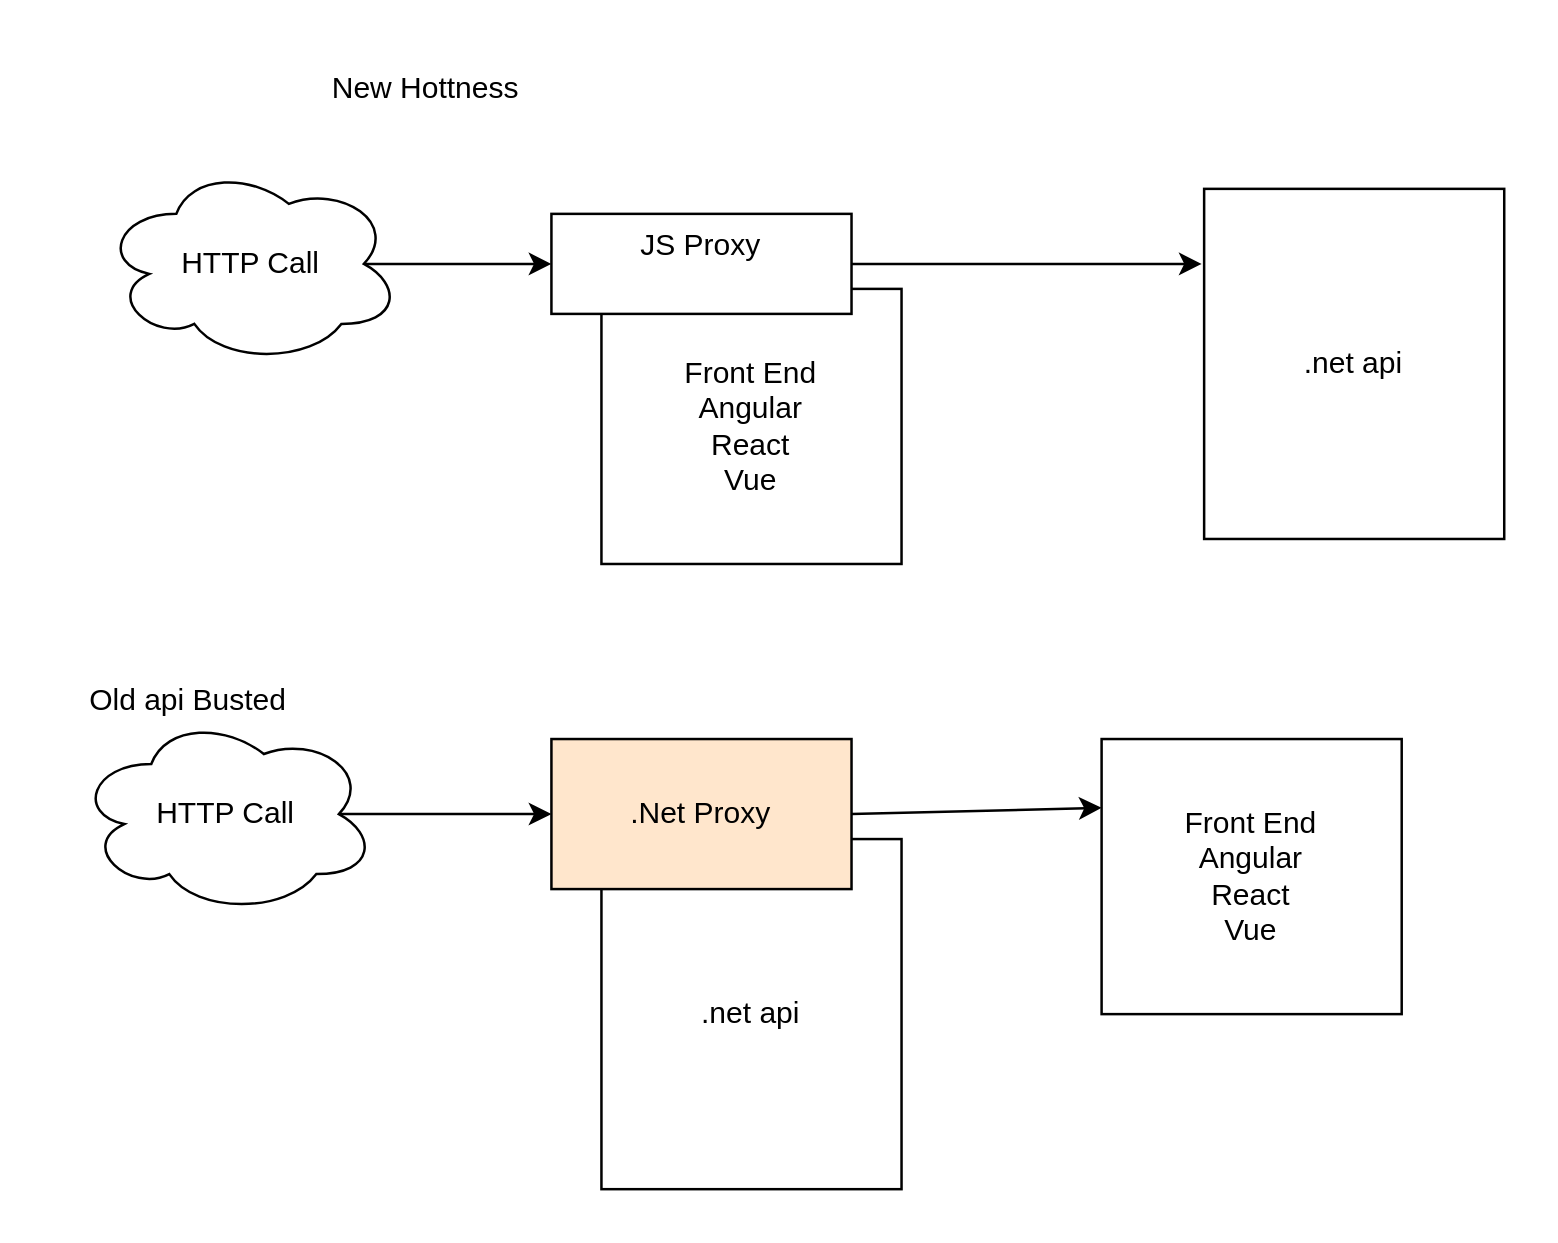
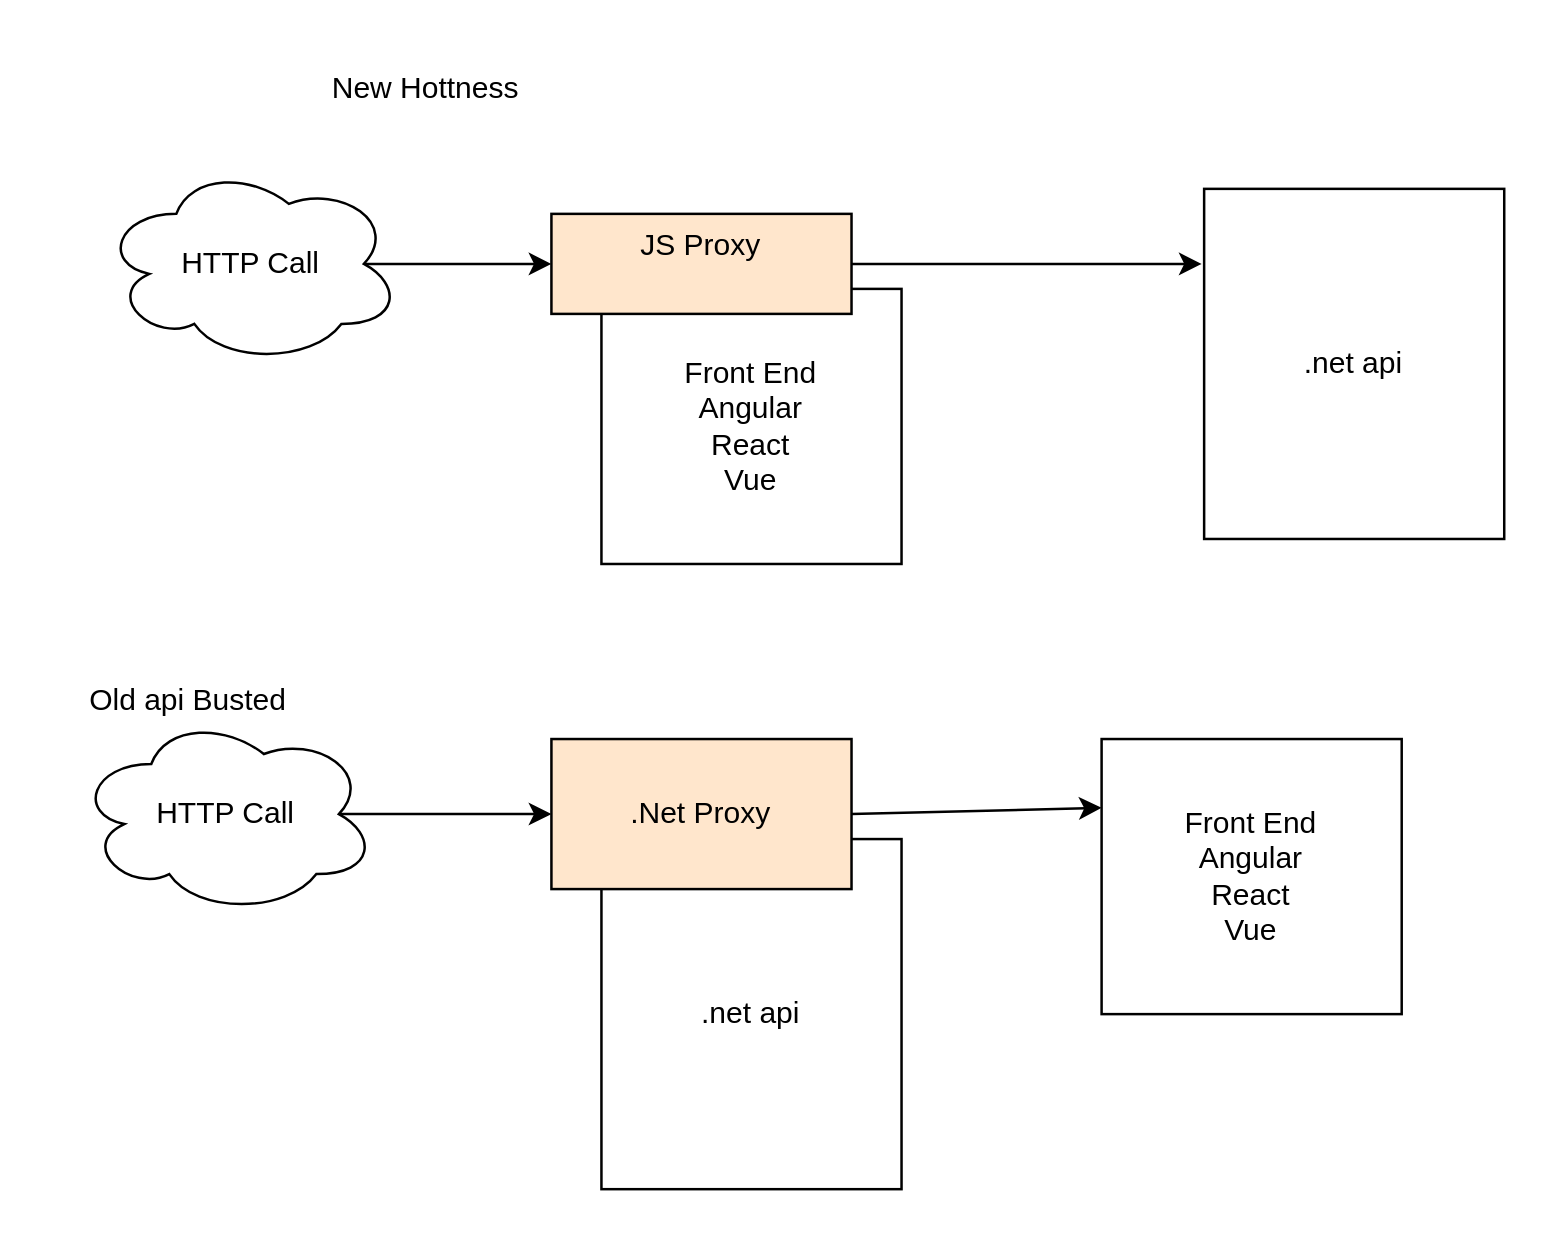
- <mxCell id="6" value="JS Proxy&lt;br&gt;&lt;br&gt;" style="rounded=0;whiteSpace=wrap;html=1;verticalAlign=middle;" parent="1" vertex="1"><mxGeometry x="220" y="85" width="120" height="40" as="geometry" /></mxCell>
+ <mxCell id="6" value="JS Proxy&lt;br&gt;&lt;br&gt;" style="rounded=0;whiteSpace=wrap;html=1;verticalAlign=middle;fillColor=#ffe6cc;" parent="1" vertex="1"><mxGeometry x="220" y="85" width="120" height="40" as="geometry" /></mxCell>
